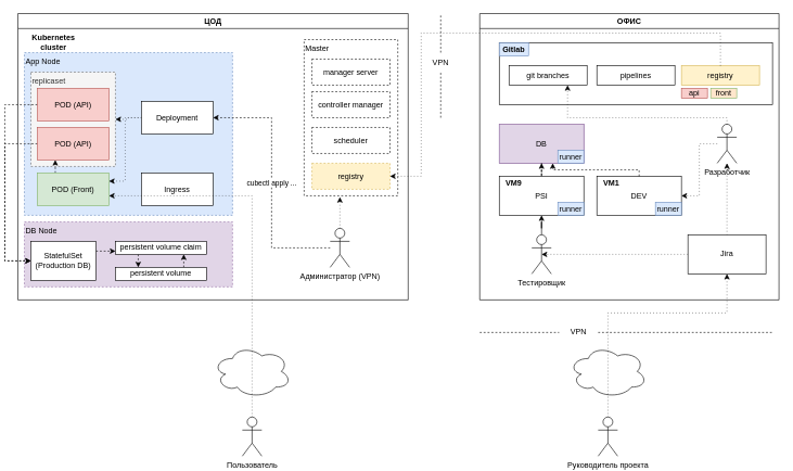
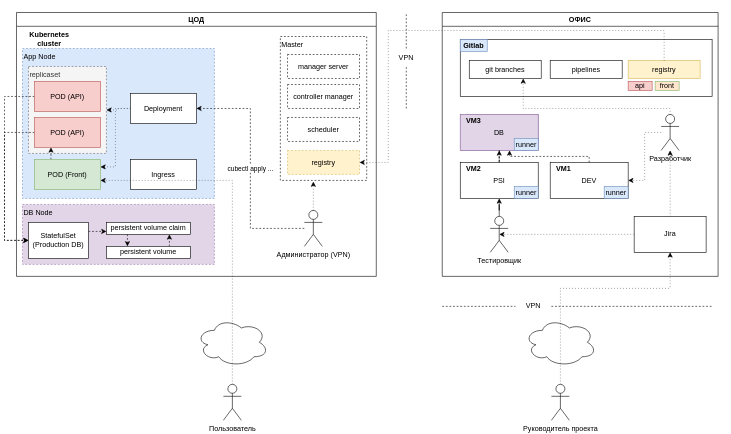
+ <mxCell id="47" value="VM3" style="text;html=1;strokeColor=none;fillColor=none;align=center;verticalAlign=middle;whiteSpace=wrap;rounded=0;fontStyle=1" vertex="1" parent="45"><mxGeometry width="45" height="20" as="geometry" /></mxCell>
- <mxCell id="51" value="VM9" style="text;html=1;strokeColor=none;fillColor=none;align=center;verticalAlign=middle;whiteSpace=wrap;rounded=0;fontStyle=1" vertex="1" parent="49"><mxGeometry width="45" height="20" as="geometry" /></mxCell>
+ <mxCell id="51" value="VM2" style="text;html=1;strokeColor=none;fillColor=none;align=center;verticalAlign=middle;whiteSpace=wrap;rounded=0;fontStyle=1" vertex="1" parent="49"><mxGeometry width="45" height="20" as="geometry" /></mxCell>
